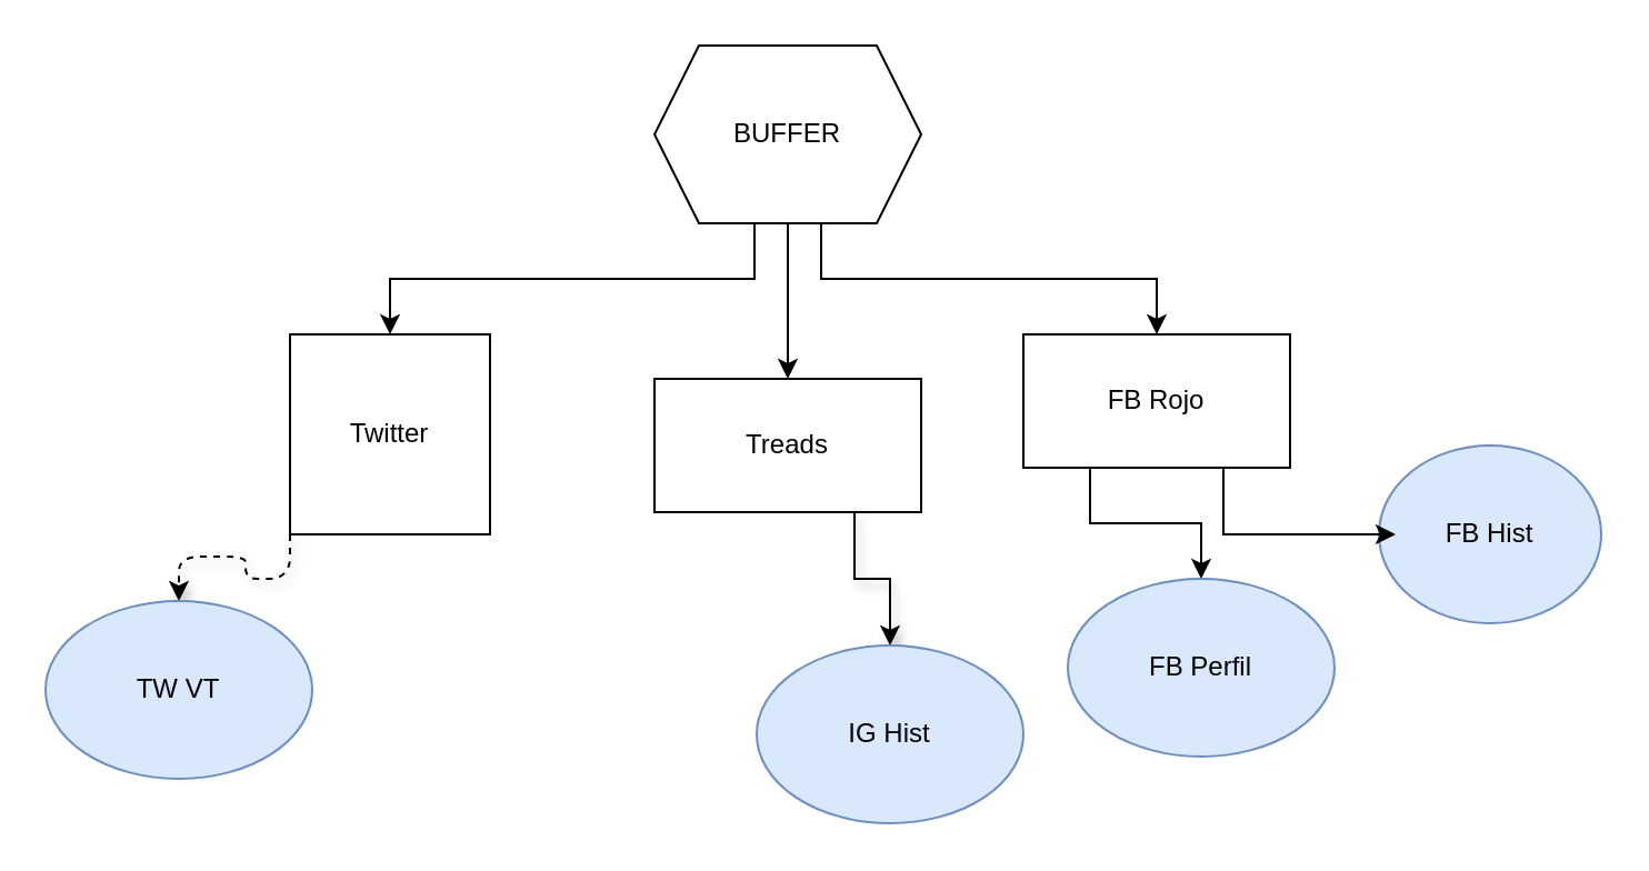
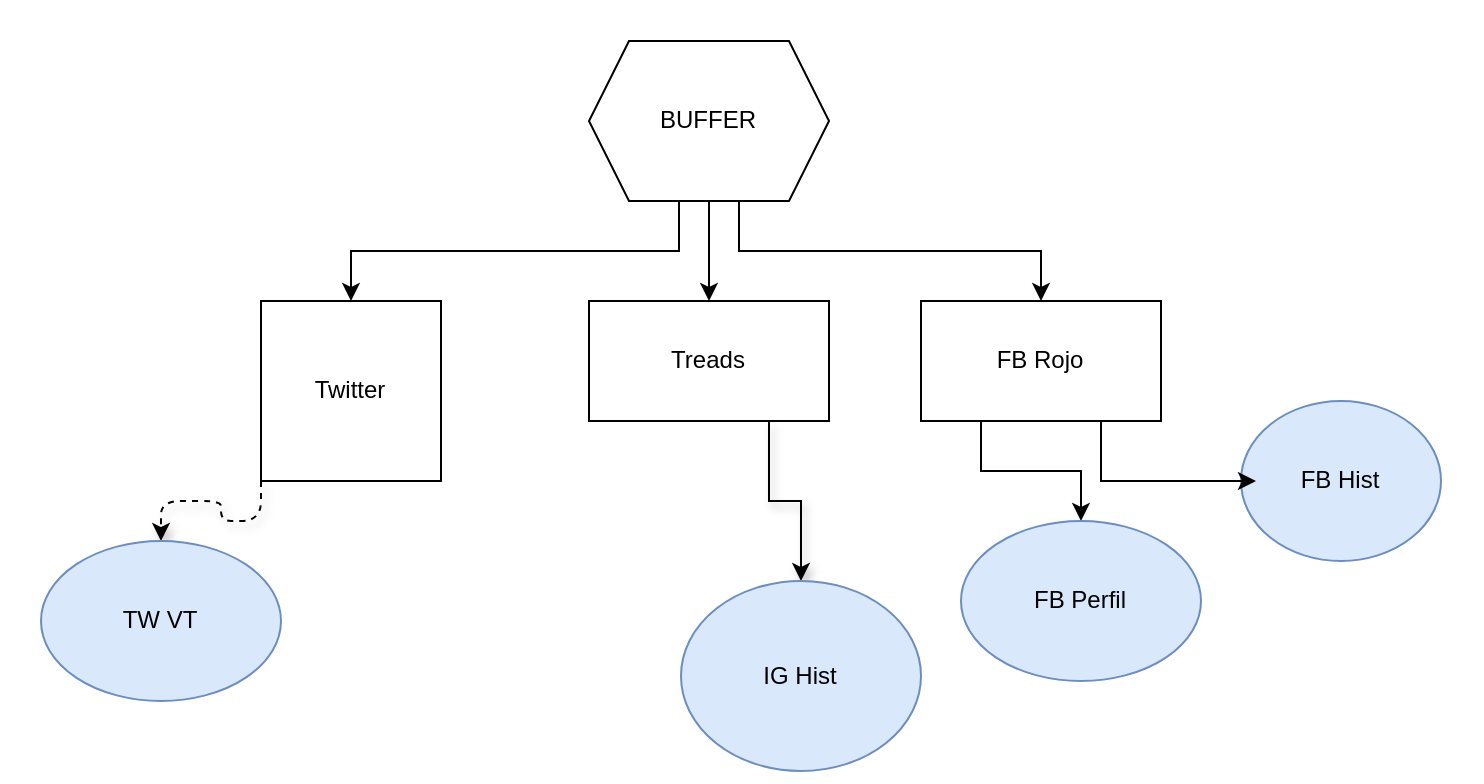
- <mxCell id="9" value="Treads" style="rounded=0;whiteSpace=wrap;html=1;" vertex="1" parent="1"><mxGeometry x="294" y="170" width="120" height="60" as="geometry" /></mxCell>
+ <mxCell id="9" value="Treads" style="rounded=0;whiteSpace=wrap;html=1;" vertex="1" parent="1"><mxGeometry x="294" y="150" width="120" height="60" as="geometry" /></mxCell>
- <mxCell id="13" value="IG Hist" style="ellipse;whiteSpace=wrap;html=1;fillColor=#dae8fc;strokeColor=#6c8ebf;" vertex="1" parent="1"><mxGeometry x="340" y="290" width="120" height="80" as="geometry" /></mxCell>
+ <mxCell id="13" value="IG Hist" style="ellipse;whiteSpace=wrap;html=1;fillColor=#dae8fc;strokeColor=#6c8ebf;" vertex="1" parent="1"><mxGeometry x="340" y="290" width="120" height="95" as="geometry" /></mxCell>
